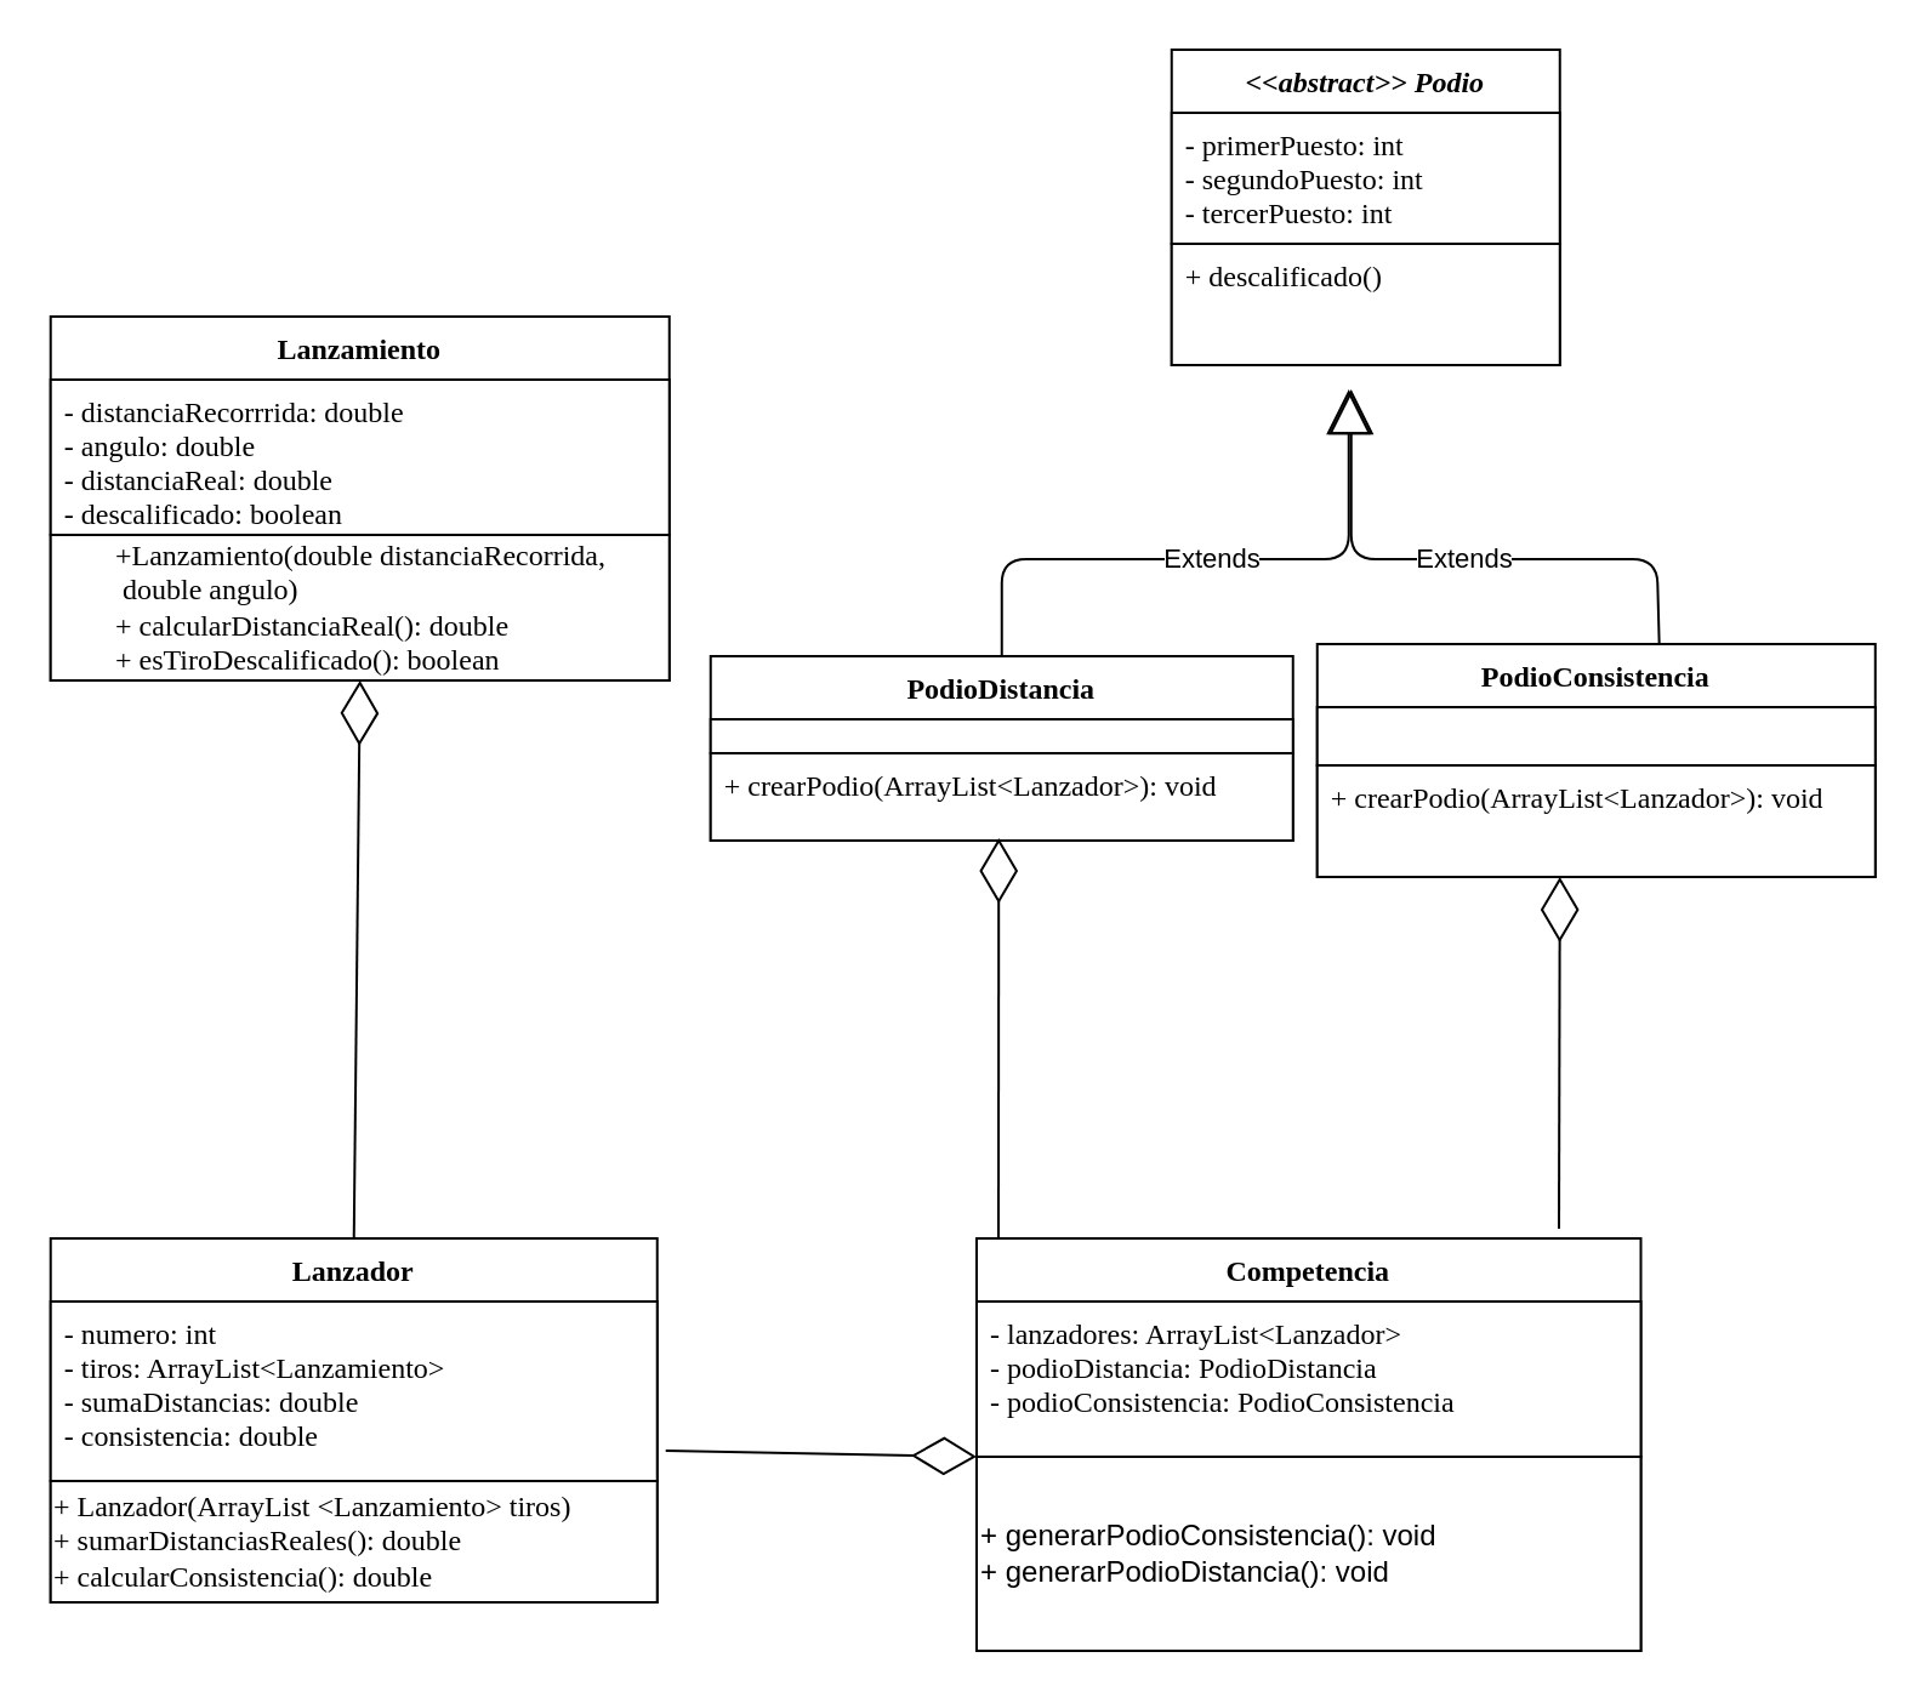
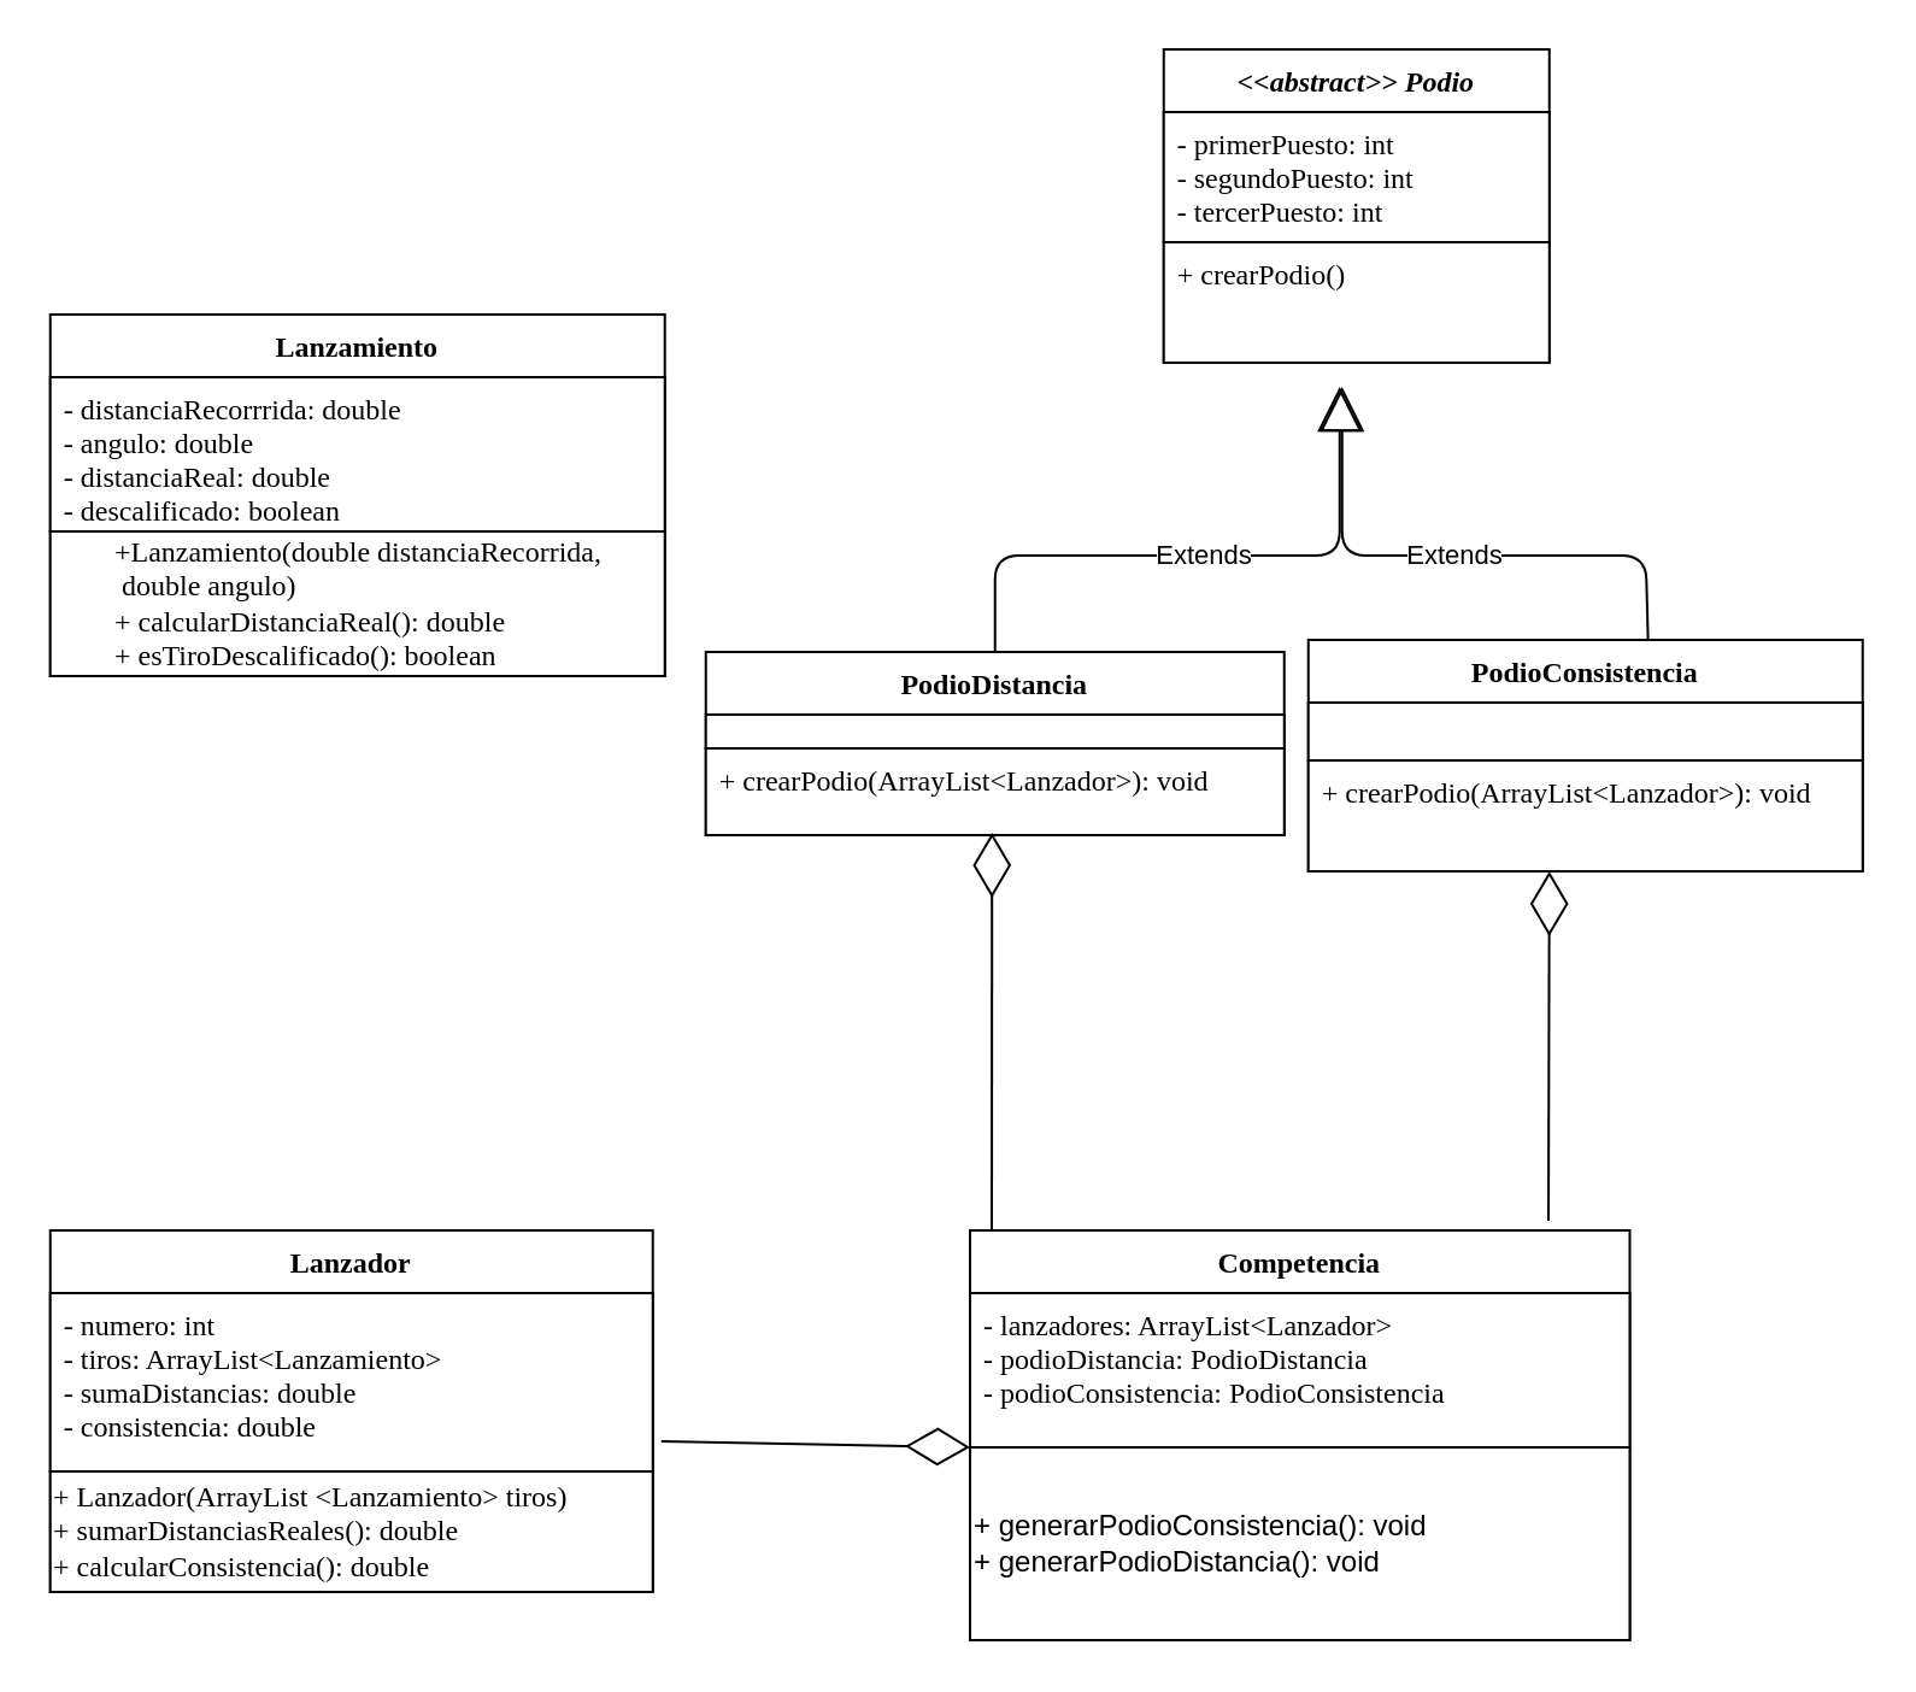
- <mxCell id="6" value="+ descalificado()" style="text;strokeColor=#000000;fillColor=#ffffff;align=left;verticalAlign=top;spacingLeft=4;spacingRight=4;overflow=hidden;rotatable=0;points=[[0,0.5],[1,0.5]];portConstraint=eastwest;fontFamily=Tahoma;" parent="4" vertex="1"><mxGeometry y="80" width="160" height="50" as="geometry" /></mxCell>
+ <mxCell id="6" value="+ crearPodio()" style="text;strokeColor=#000000;fillColor=#ffffff;align=left;verticalAlign=top;spacingLeft=4;spacingRight=4;overflow=hidden;rotatable=0;points=[[0,0.5],[1,0.5]];portConstraint=eastwest;fontFamily=Tahoma;" parent="4" vertex="1"><mxGeometry y="80" width="160" height="50" as="geometry" /></mxCell>
- <mxCell id="17" value="" style="endArrow=diamondThin;endFill=0;endSize=24;html=1;entryX=0.5;entryY=1;entryDx=0;entryDy=0;exitX=0.5;exitY=0;exitDx=0;exitDy=0;" edge="1" parent="1" target="25" source="20"><mxGeometry width="160" relative="1" as="geometry"><mxPoint x="257.38" y="429" as="sourcePoint" /><mxPoint x="384.38" y="453" as="targetPoint" /></mxGeometry></mxCell>
